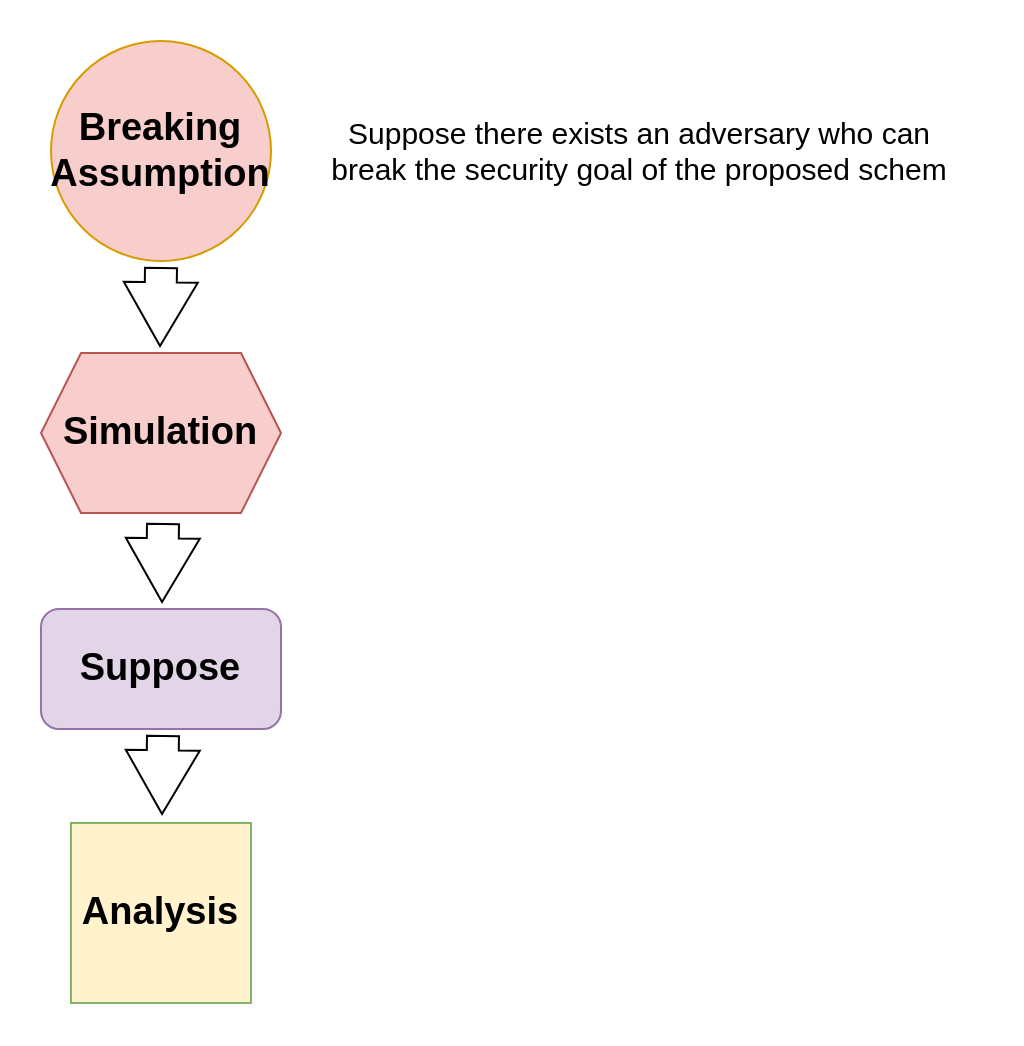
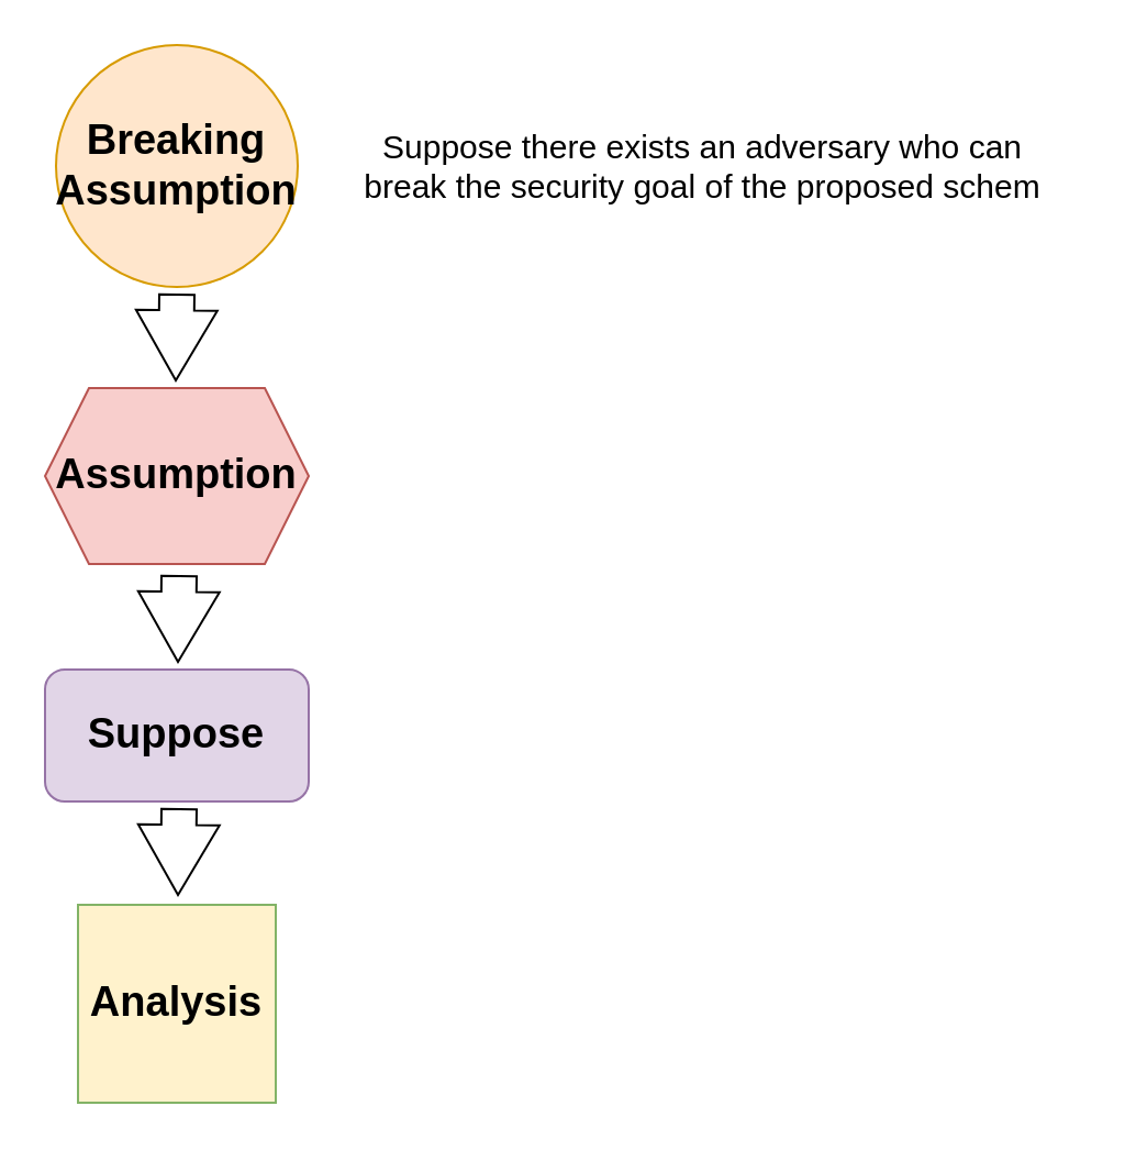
- <mxCell id="2" value="&lt;b&gt;&lt;font style=&quot;font-size: 19px;&quot;&gt;Breaking Assumption&lt;/font&gt;&lt;/b&gt;" style="ellipse;whiteSpace=wrap;html=1;aspect=fixed;align=center;fillColor=#f8cecc;strokeColor=#d79b00;" vertex="1" parent="1"><mxGeometry x="25" y="20" width="110" height="110" as="geometry" /></mxCell>
+ <mxCell id="2" value="&lt;b&gt;&lt;font style=&quot;font-size: 19px;&quot;&gt;Breaking Assumption&lt;/font&gt;&lt;/b&gt;" style="ellipse;whiteSpace=wrap;html=1;aspect=fixed;align=center;fillColor=#ffe6cc;strokeColor=#d79b00;" vertex="1" parent="1"><mxGeometry x="25" y="20" width="110" height="110" as="geometry" /></mxCell>
- <mxCell id="3" value="&lt;font style=&quot;font-size: 19px;&quot;&gt;&lt;b&gt;Simulation&lt;/b&gt;&lt;/font&gt;" style="shape=hexagon;perimeter=hexagonPerimeter2;whiteSpace=wrap;html=1;fixedSize=1;fillColor=#f8cecc;strokeColor=#b85450;" vertex="1" parent="1"><mxGeometry x="20" y="176" width="120" height="80" as="geometry" /></mxCell>
+ <mxCell id="3" value="&lt;font style=&quot;font-size: 19px;&quot;&gt;&lt;b&gt;Assumption&lt;/b&gt;&lt;/font&gt;" style="shape=hexagon;perimeter=hexagonPerimeter2;whiteSpace=wrap;html=1;fixedSize=1;fillColor=#f8cecc;strokeColor=#b85450;" vertex="1" parent="1"><mxGeometry x="20" y="176" width="120" height="80" as="geometry" /></mxCell>
